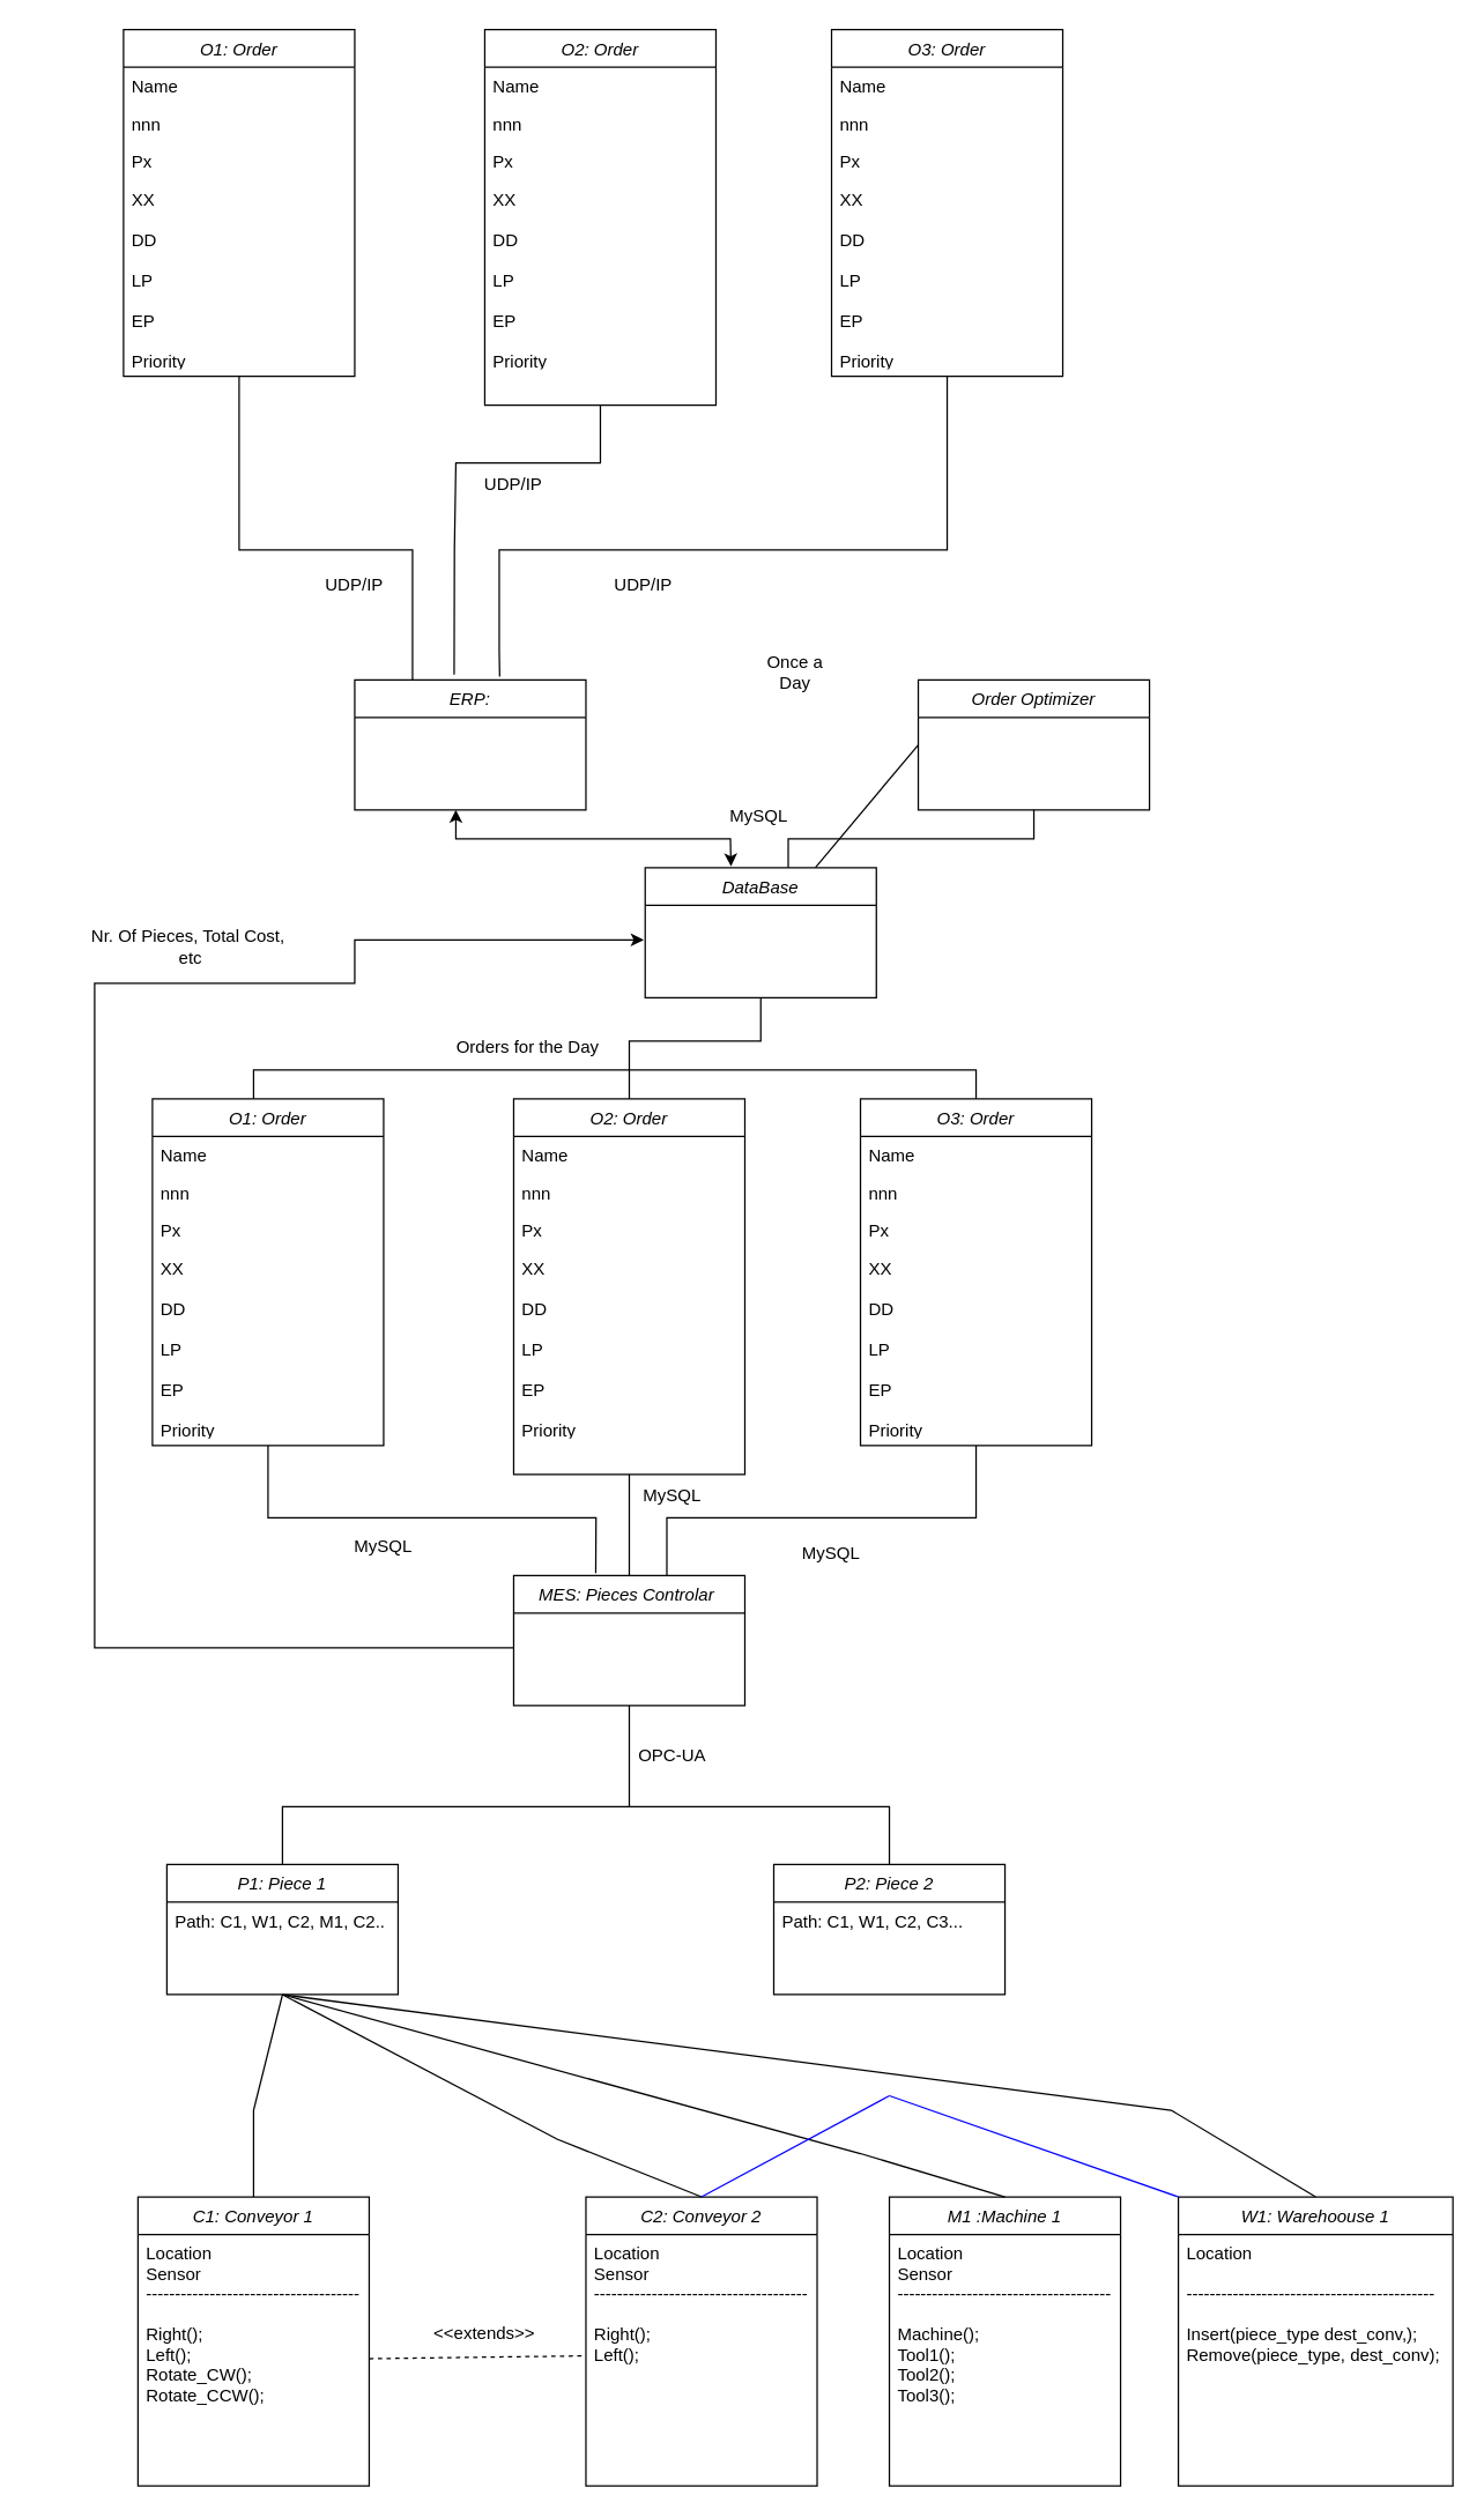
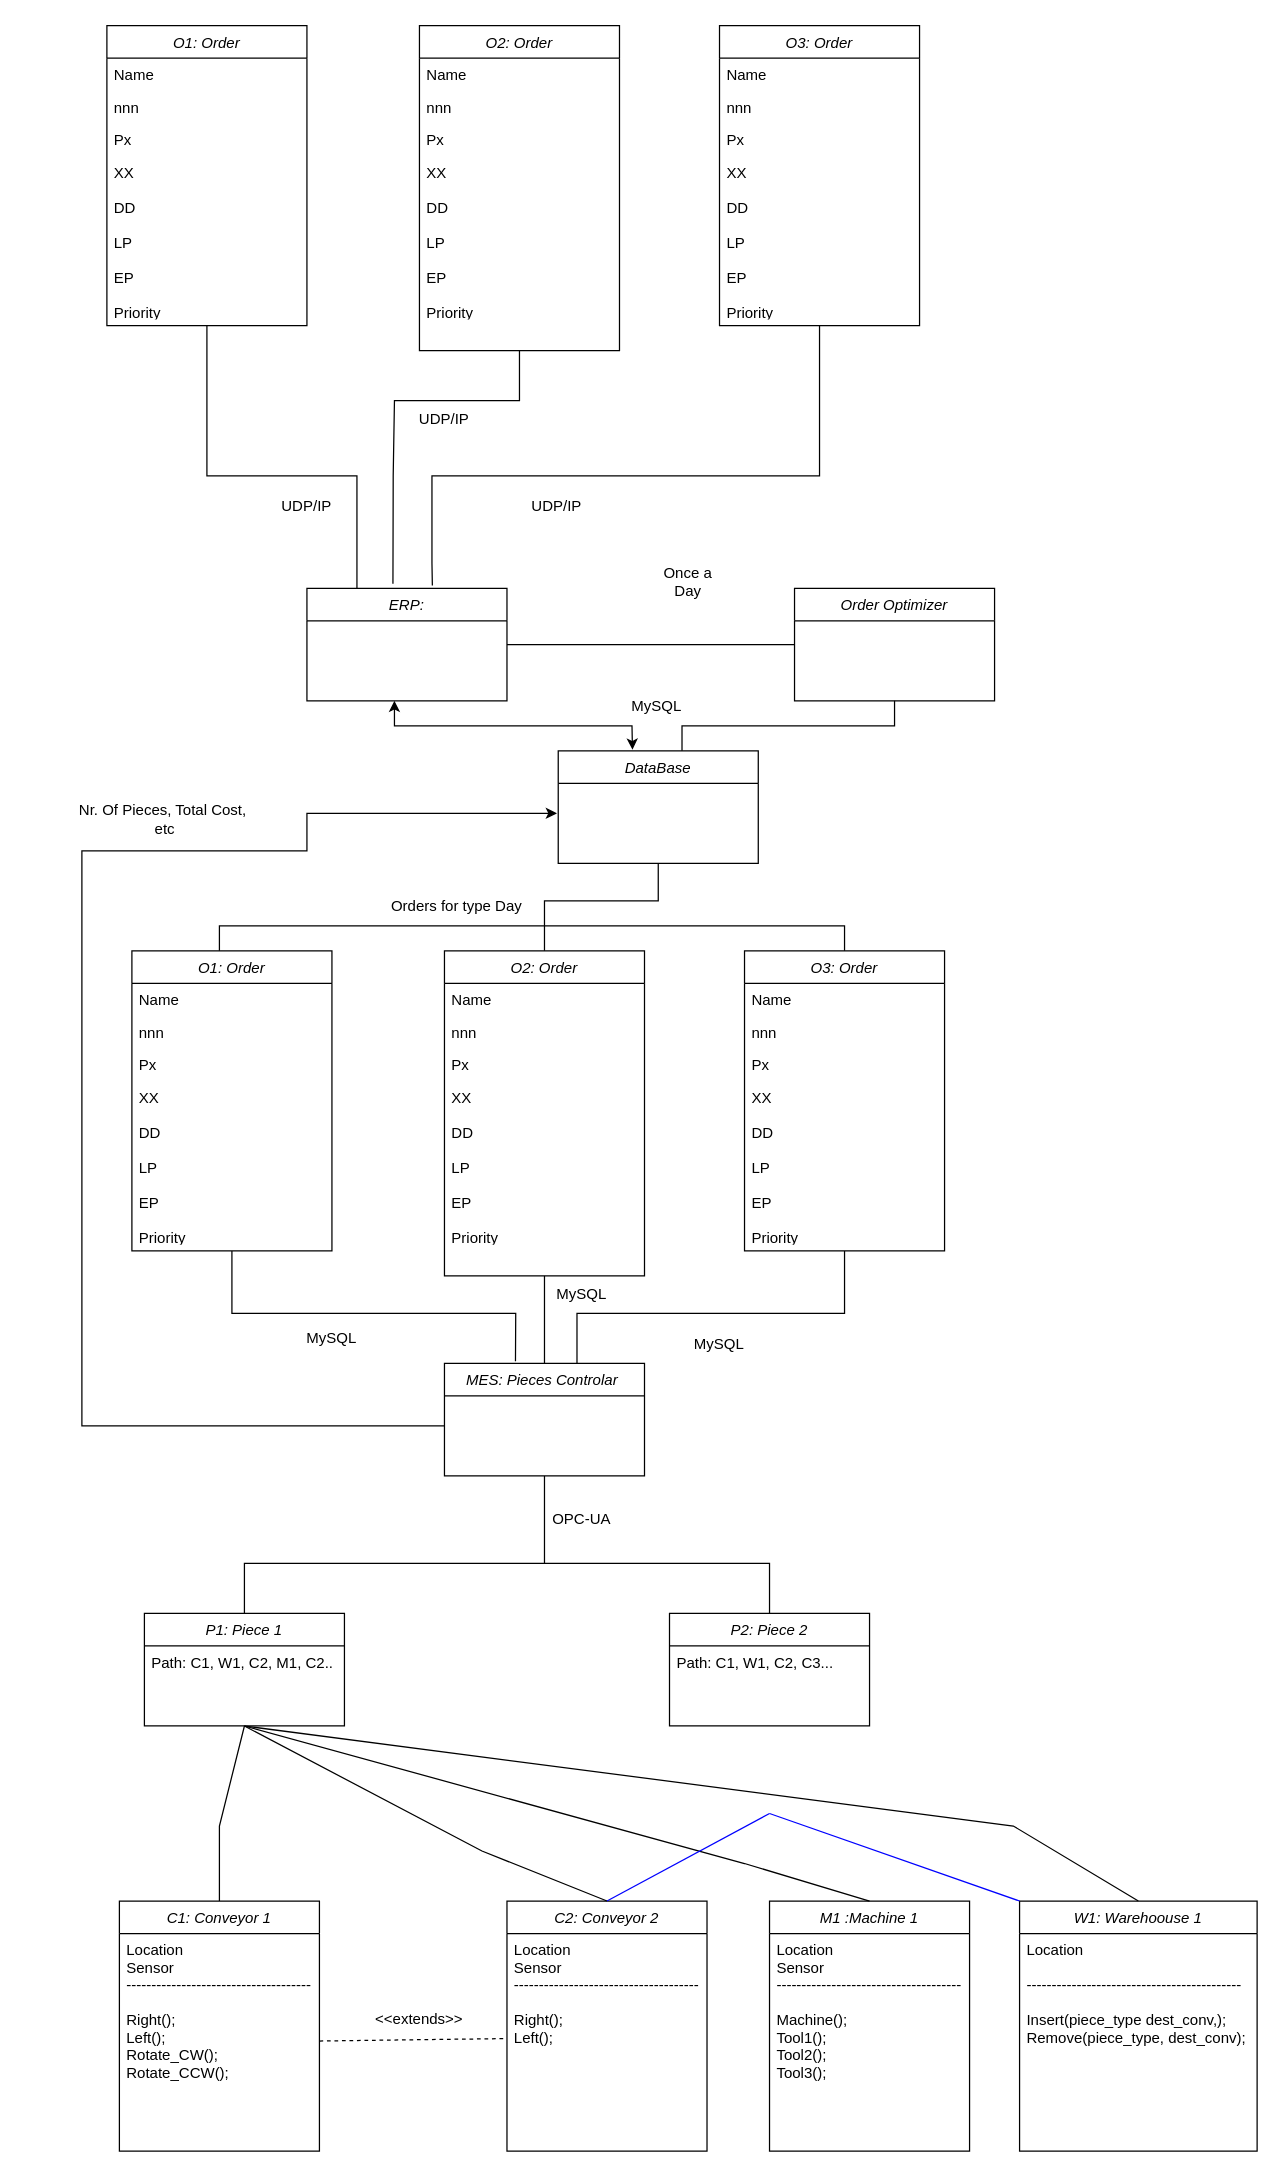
- <mxCell id="49" value="" style="endArrow=none;html=1;rounded=0;exitX=0;exitY=0.5;exitDx=0;exitDy=0;" parent="1" source="48" target="52" edge="1"><mxGeometry width="50" height="50" relative="1" as="geometry"><mxPoint x="445" y="990" as="sourcePoint" /><mxPoint x="445" y="890" as="targetPoint" /></mxGeometry></mxCell>
+ <mxCell id="49" value="" style="endArrow=none;html=1;rounded=0;exitX=0;exitY=0.5;exitDx=0;exitDy=0;entryX=1;entryY=0.5;entryDx=0;entryDy=0;" parent="1" source="48" target="45" edge="1"><mxGeometry width="50" height="50" relative="1" as="geometry"><mxPoint x="445" y="990" as="sourcePoint" /><mxPoint x="445" y="890" as="targetPoint" /></mxGeometry></mxCell>
- <mxCell id="40" value="Orders for the Day" style="text;html=1;strokeColor=none;fillColor=none;align=center;verticalAlign=middle;whiteSpace=wrap;rounded=0;" parent="1" vertex="1"><mxGeometry x="255" y="710" width="220" height="30" as="geometry" /></mxCell>
+ <mxCell id="40" value="Orders for type Day" style="text;html=1;strokeColor=none;fillColor=none;align=center;verticalAlign=middle;whiteSpace=wrap;rounded=0;" parent="1" vertex="1"><mxGeometry x="255" y="710" width="220" height="30" as="geometry" /></mxCell>
